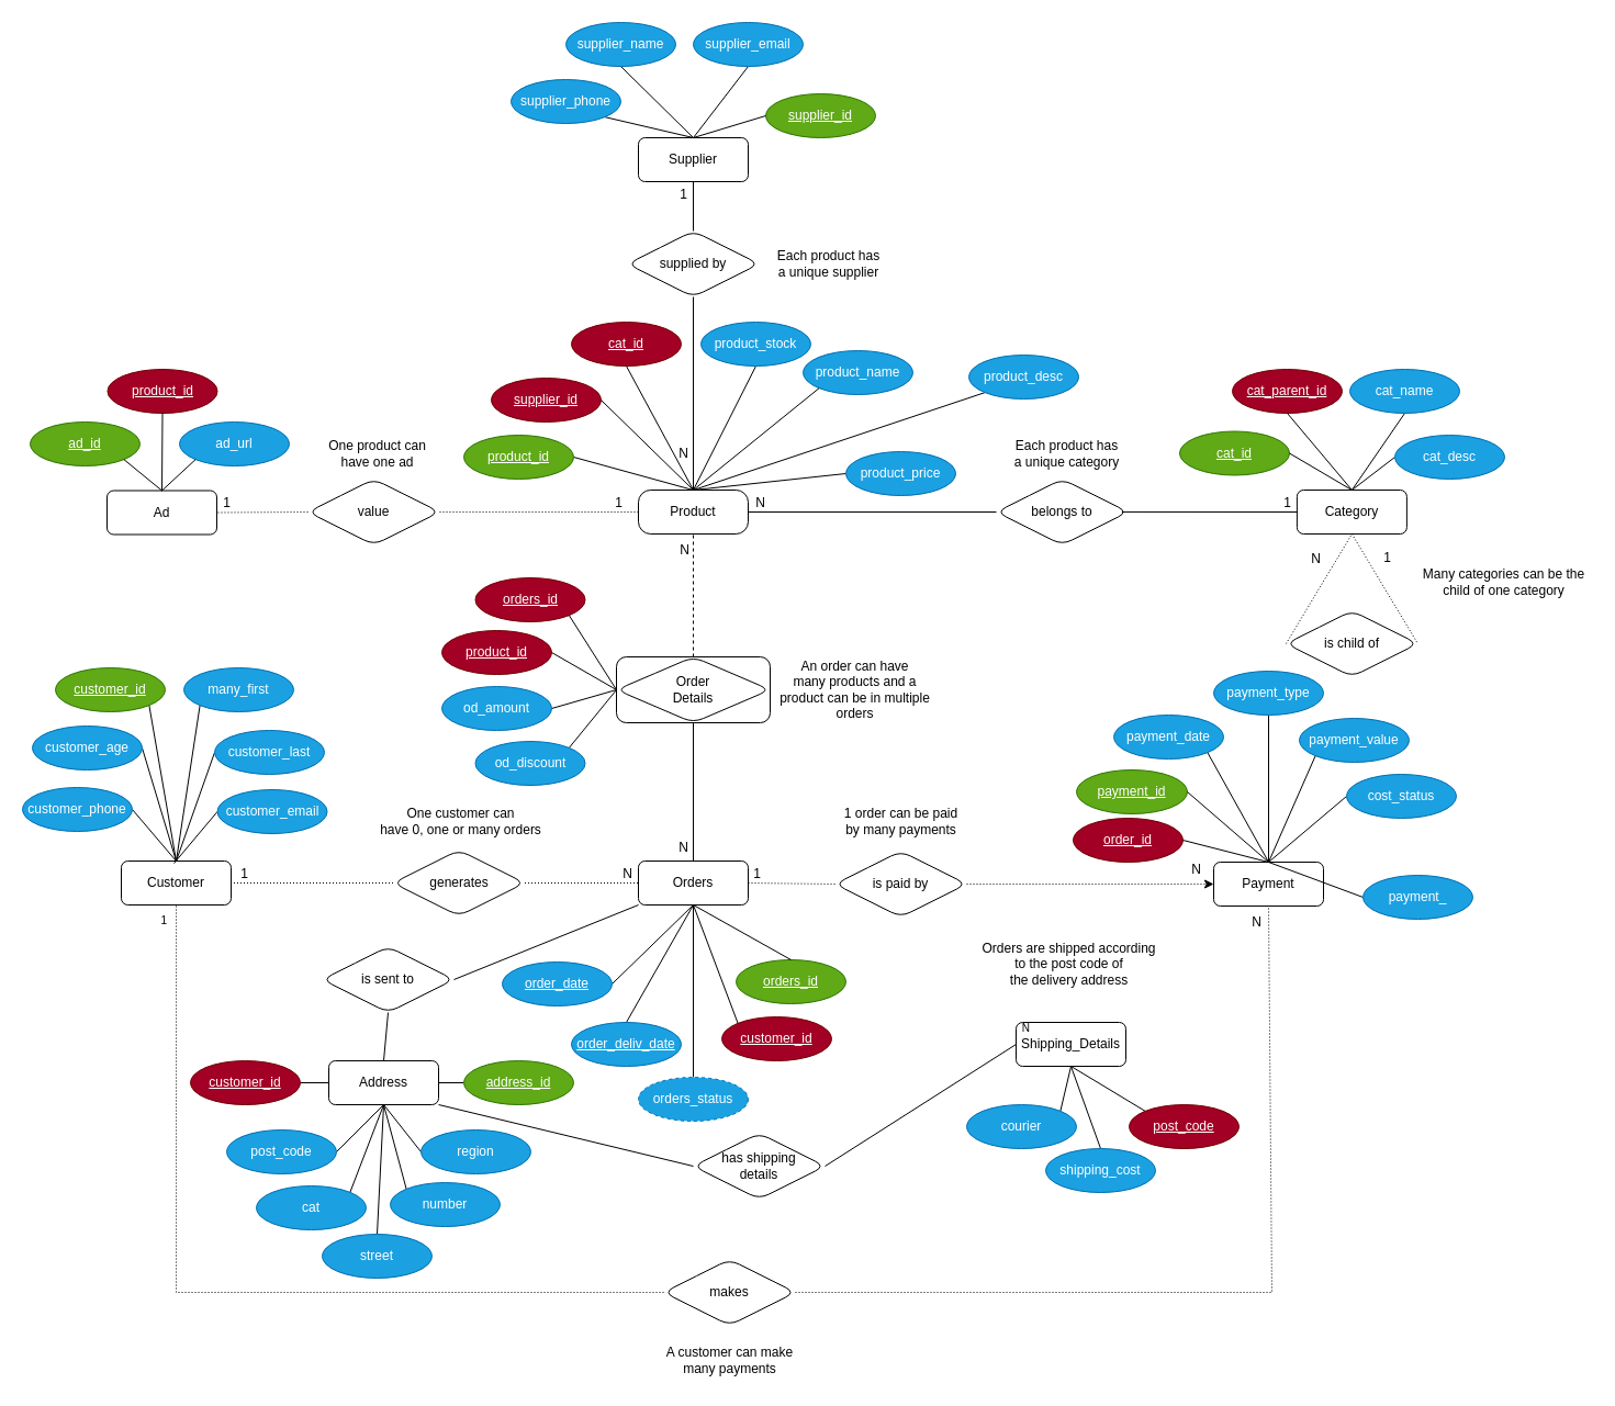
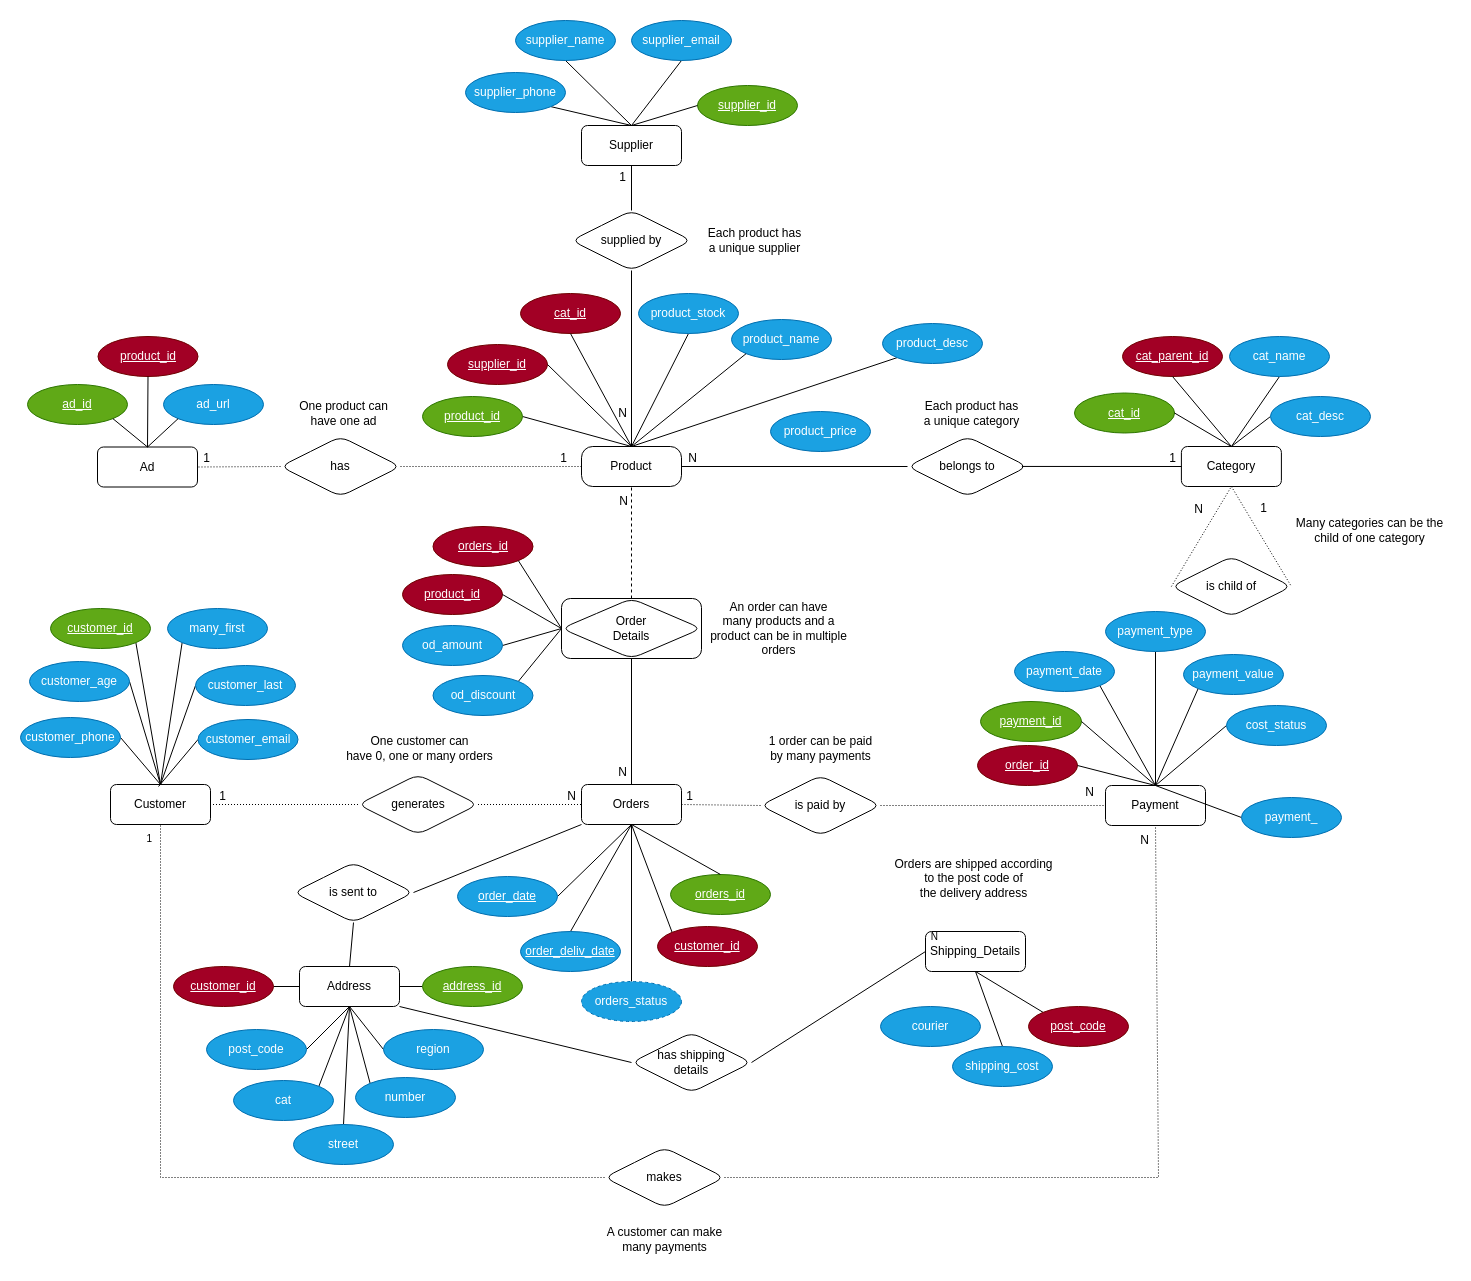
- <mxCell id="99" style="edgeStyle=none;html=1;exitX=0;exitY=0.5;exitDx=0;exitDy=0;entryX=0.5;entryY=0;entryDx=0;entryDy=0;strokeColor=default;endArrow=none;endFill=0;" edge="1" parent="1" source="100" target="4"><mxGeometry relative="1" as="geometry" /></mxCell>
- <mxCell id="73" value="value" style="shape=rhombus;perimeter=rhombusPerimeter;whiteSpace=wrap;html=1;align=center;rounded=1;" parent="1" vertex="1"><mxGeometry x="280" y="436" width="120" height="60" as="geometry" /></mxCell>
+ <mxCell id="73" value="has" style="shape=rhombus;perimeter=rhombusPerimeter;whiteSpace=wrap;html=1;align=center;rounded=1;" parent="1" vertex="1"><mxGeometry x="280" y="436" width="120" height="60" as="geometry" /></mxCell>
- <mxCell id="64" value="" style="endArrow=classic;html=1;rounded=0;dashed=1;dashPattern=1 2;entryX=0;entryY=0.5;entryDx=0;entryDy=0;exitX=1;exitY=0.5;exitDx=0;exitDy=0;" parent="1" source="63" target="12" edge="1"><mxGeometry relative="1" as="geometry"><mxPoint x="886" y="816" as="sourcePoint" /><mxPoint x="1043" y="668" as="targetPoint" /></mxGeometry></mxCell>
+ <mxCell id="64" value="" style="endArrow=none;html=1;rounded=0;dashed=1;dashPattern=1 2;entryX=0;entryY=0.5;entryDx=0;entryDy=0;exitX=1;exitY=0.5;exitDx=0;exitDy=0;" parent="1" source="63" target="12" edge="1"><mxGeometry relative="1" as="geometry"><mxPoint x="886" y="816" as="sourcePoint" /><mxPoint x="1043" y="668" as="targetPoint" /></mxGeometry></mxCell>
- <mxCell id="138" style="edgeStyle=none;html=1;exitX=1;exitY=0;exitDx=0;exitDy=0;entryX=0.5;entryY=1;entryDx=0;entryDy=0;strokeColor=default;fontSize=10;endArrow=none;endFill=0;" edge="1" parent="1" source="139" target="133"><mxGeometry relative="1" as="geometry" /></mxCell>
